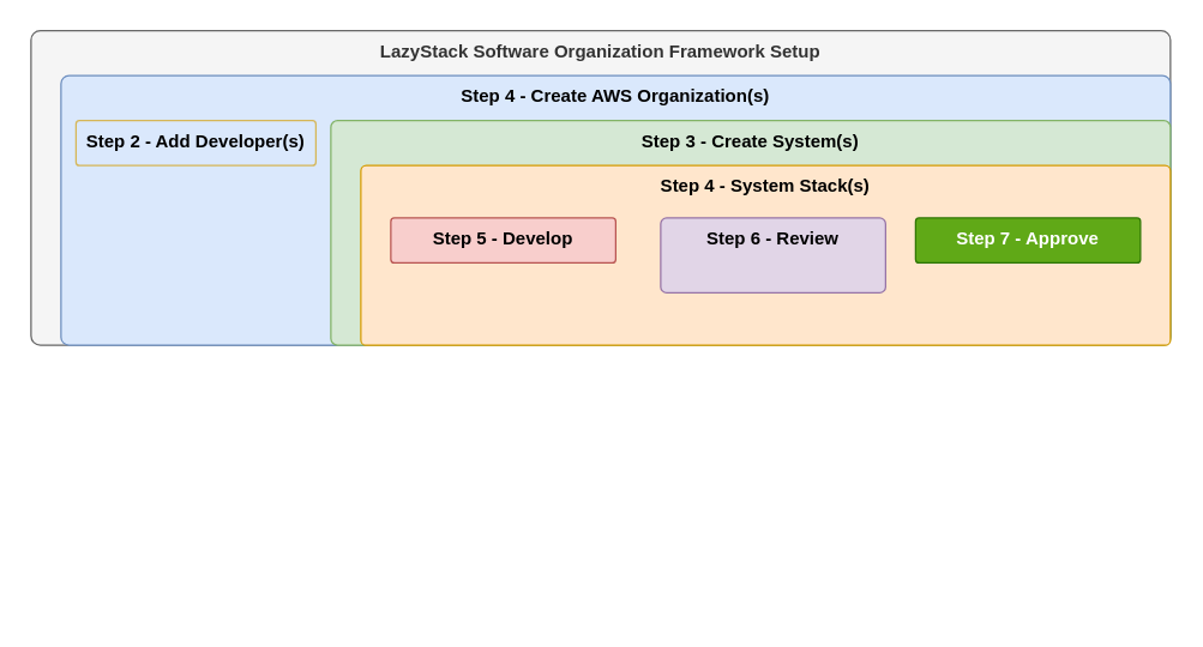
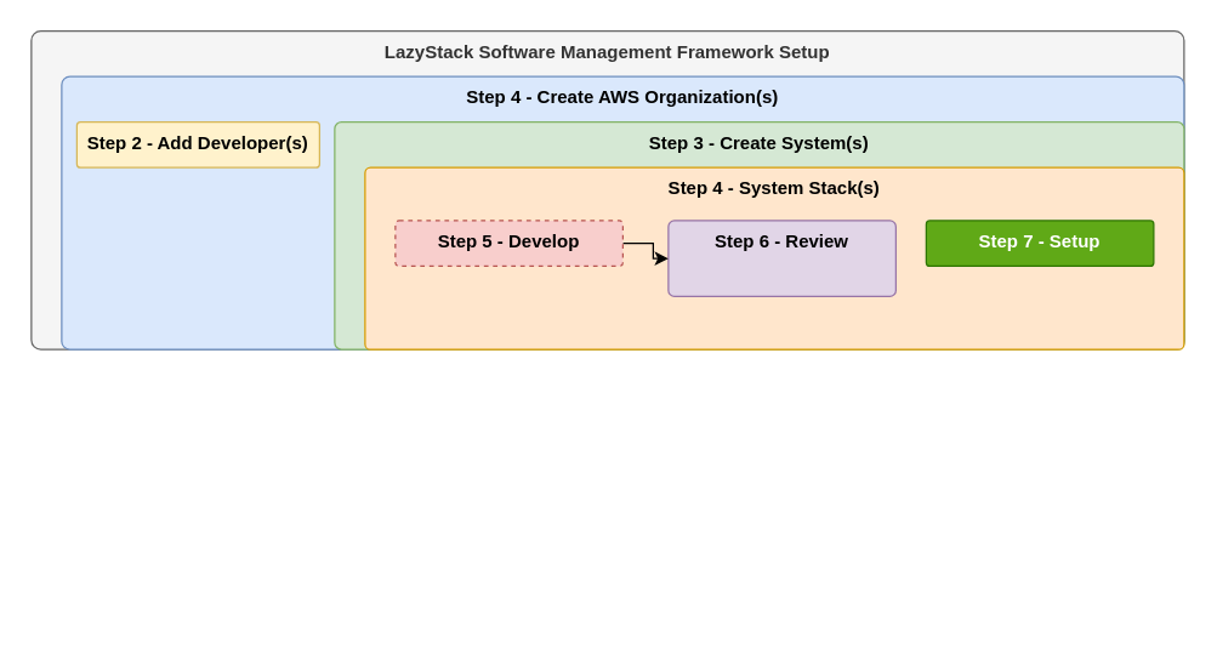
- <mxCell id="2" value="&lt;b&gt;LazyStack Software Organization Framework Setup&lt;/b&gt;" style="rounded=1;whiteSpace=wrap;html=1;verticalAlign=top;arcSize=3;fillColor=#f5f5f5;strokeColor=#666666;fontColor=#333333;" vertex="1" parent="1"><mxGeometry x="20" width="760" height="210" as="geometry" y="20" /></mxCell>
+ <mxCell id="2" value="&lt;b&gt;LazyStack Software Management Framework Setup&lt;/b&gt;" style="rounded=1;whiteSpace=wrap;html=1;verticalAlign=top;arcSize=3;fillColor=#f5f5f5;strokeColor=#666666;fontColor=#333333;" vertex="1" parent="1"><mxGeometry x="20" width="760" height="210" as="geometry" y="20" /></mxCell>
- <mxCell id="5" value="&lt;b&gt;Step 2 - Add Developer(s)&lt;br&gt;&lt;/b&gt;" style="rounded=1;whiteSpace=wrap;html=1;verticalAlign=top;arcSize=8;fillColor=#dae8fc;strokeColor=#d6b656;" vertex="1" parent="4"><mxGeometry x="-20" width="160" height="30" as="geometry" /></mxCell>
+ <mxCell id="5" value="&lt;b&gt;Step 2 - Add Developer(s)&lt;br&gt;&lt;/b&gt;" style="rounded=1;whiteSpace=wrap;html=1;verticalAlign=top;arcSize=8;fillColor=#fff2cc;strokeColor=#d6b656;" vertex="1" parent="4"><mxGeometry x="-20" width="160" height="30" as="geometry" /></mxCell>
- <mxCell id="10" value="&lt;b&gt;Step 7 - Approve&lt;/b&gt;" style="rounded=1;whiteSpace=wrap;html=1;verticalAlign=top;arcSize=8;fillColor=#60a917;strokeColor=#2D7600;fontColor=#ffffff;" vertex="1" parent="9"><mxGeometry x="-10" width="150" height="30" as="geometry" /></mxCell>
+ <mxCell id="10" value="&lt;b&gt;Step 7 - Setup&lt;/b&gt;" style="rounded=1;whiteSpace=wrap;html=1;verticalAlign=top;arcSize=8;fillColor=#60a917;strokeColor=#2D7600;fontColor=#ffffff;" vertex="1" parent="9"><mxGeometry x="-10" width="150" height="30" as="geometry" /></mxCell>
- <mxCell id="14" value="&lt;b&gt;Step 5 - Develop&lt;/b&gt;" style="rounded=1;whiteSpace=wrap;html=1;verticalAlign=top;arcSize=8;fillColor=#f8cecc;strokeColor=#b85450;" vertex="1" parent="7"><mxGeometry x="180" y="35" width="150" height="30" as="geometry" /></mxCell>
+ <mxCell id="14" value="&lt;b&gt;Step 5 - Develop&lt;/b&gt;" style="rounded=1;whiteSpace=wrap;html=1;verticalAlign=top;arcSize=8;fillColor=#f8cecc;strokeColor=#b85450;dashed=1;" vertex="1" parent="7"><mxGeometry x="180" y="35" width="150" height="30" as="geometry" /></mxCell>
+ <mxCell id="13" style="edgeStyle=orthogonalEdgeStyle;rounded=0;orthogonalLoop=1;jettySize=auto;html=1;" edge="1" parent="7" source="14" target="12"><mxGeometry relative="1" as="geometry" /></mxCell>
